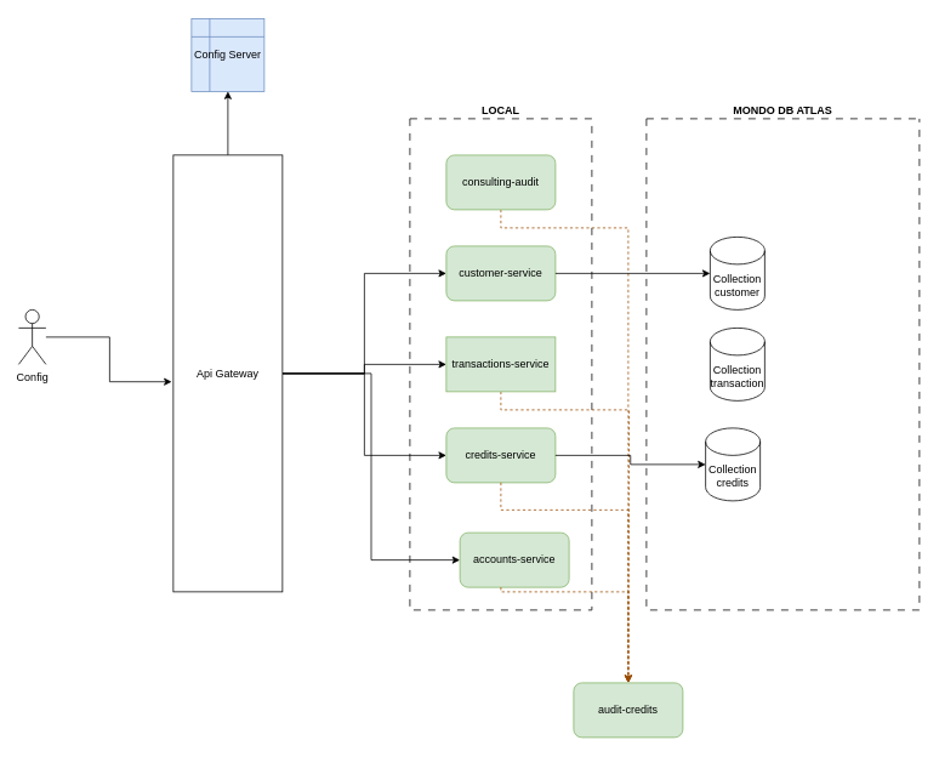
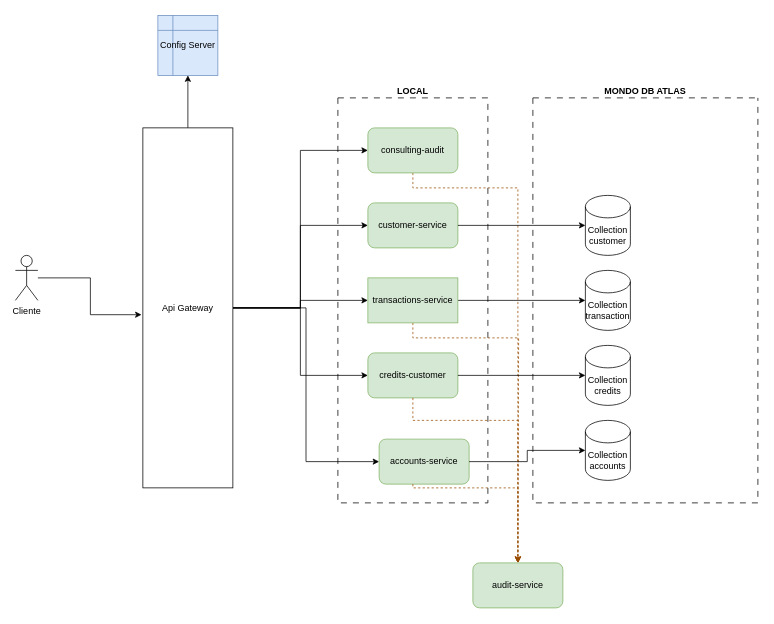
+ <mxCell id="9" style="edgeStyle=orthogonalEdgeStyle;rounded=0;orthogonalLoop=1;jettySize=auto;html=1;entryX=0;entryY=0.5;entryDx=0;entryDy=0;" edge="1" parent="1" source="15" target="8"><mxGeometry relative="1" as="geometry" /></mxCell>
+ <mxCell id="2" style="edgeStyle=orthogonalEdgeStyle;rounded=0;orthogonalLoop=1;jettySize=auto;html=1;" edge="1" parent="1" source="4" target="24"><mxGeometry relative="1" as="geometry" /></mxCell>
- <mxCell id="16" value="Config" style="shape=umlActor;verticalLabelPosition=bottom;verticalAlign=top;html=1;outlineConnect=0;" vertex="1" parent="1"><mxGeometry x="20" y="340" width="30" height="60" as="geometry" /></mxCell>
+ <mxCell id="16" value="Cliente" style="shape=umlActor;verticalLabelPosition=bottom;verticalAlign=top;html=1;outlineConnect=0;" vertex="1" parent="1"><mxGeometry x="20" y="340" width="30" height="60" as="geometry" /></mxCell>
- <mxCell id="21" value="credits-service" style="rounded=1;whiteSpace=wrap;html=1;fillColor=#d5e8d4;strokeColor=#82b366;" vertex="1" parent="19"><mxGeometry x="40" y="340" width="120" height="60" as="geometry" /></mxCell>
+ <mxCell id="21" value="credits-customer" style="rounded=1;whiteSpace=wrap;html=1;fillColor=#d5e8d4;strokeColor=#82b366;" vertex="1" parent="19"><mxGeometry x="40" y="340" width="120" height="60" as="geometry" /></mxCell>
- <mxCell id="25" value="Collection&lt;br&gt;credits" style="shape=cylinder3;whiteSpace=wrap;html=1;boundedLbl=1;backgroundOutline=1;size=15;" vertex="1" parent="22"><mxGeometry x="65" y="340" width="60" height="80" as="geometry" /></mxCell>
+ <mxCell id="25" value="Collection&lt;br&gt;credits" style="shape=cylinder3;whiteSpace=wrap;html=1;boundedLbl=1;backgroundOutline=1;size=15;" vertex="1" parent="22"><mxGeometry x="70" y="330" width="60" height="80" as="geometry" /></mxCell>
+ <mxCell id="26" value="Collection&lt;br&gt;accounts" style="shape=cylinder3;whiteSpace=wrap;html=1;boundedLbl=1;backgroundOutline=1;size=15;" vertex="1" parent="22"><mxGeometry x="70" y="430" width="60" height="80" as="geometry" /></mxCell>
+ <mxCell id="29" style="edgeStyle=orthogonalEdgeStyle;rounded=0;orthogonalLoop=1;jettySize=auto;html=1;entryX=0;entryY=0.5;entryDx=0;entryDy=0;entryPerimeter=0;" edge="1" parent="1" source="20" target="26"><mxGeometry relative="1" as="geometry" /></mxCell>
- <mxCell id="30" value="audit-credits" style="rounded=1;whiteSpace=wrap;html=1;fillColor=#d5e8d4;strokeColor=#82b366;" vertex="1" parent="1"><mxGeometry x="630" y="750" width="120" height="60" as="geometry" /></mxCell>
+ <mxCell id="30" value="audit-service" style="rounded=1;whiteSpace=wrap;html=1;fillColor=#d5e8d4;strokeColor=#82b366;" vertex="1" parent="1"><mxGeometry x="630" y="750" width="120" height="60" as="geometry" /></mxCell>
